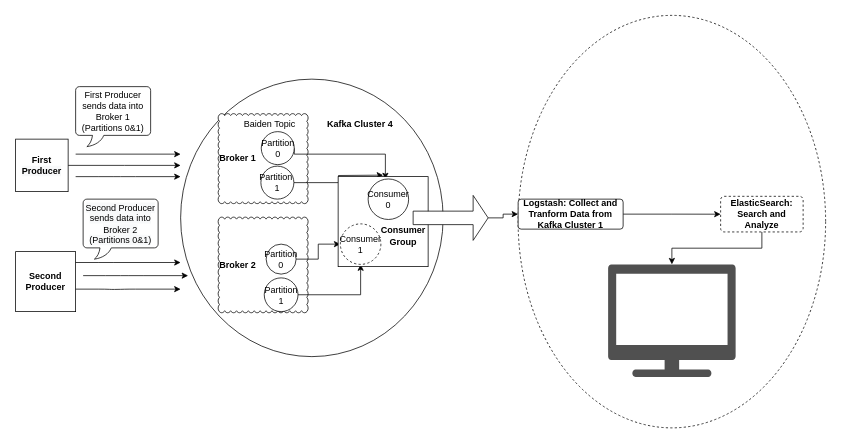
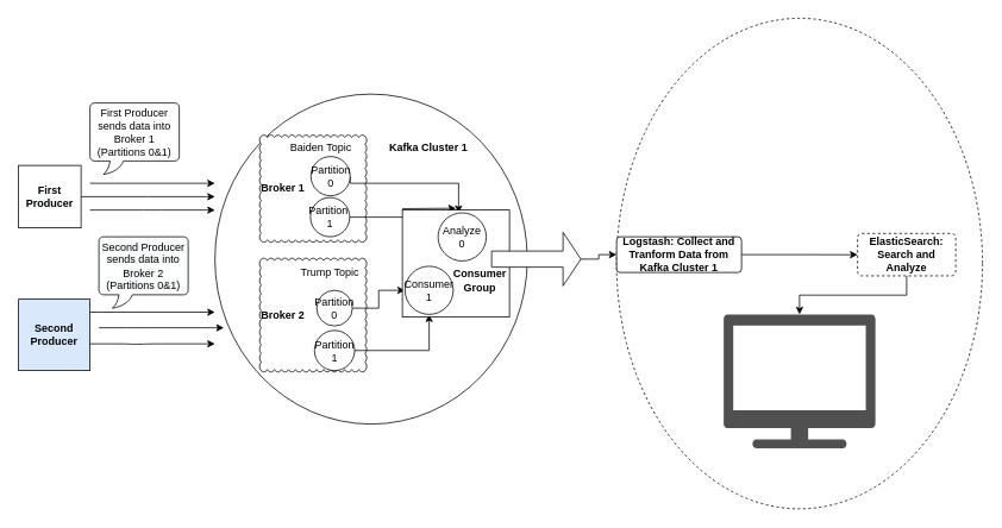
- <mxCell id="30" value="&lt;b&gt;Kafka Cluster 4&lt;/b&gt;" style="text;html=1;strokeColor=none;fillColor=none;align=center;verticalAlign=middle;whiteSpace=wrap;rounded=0;" parent="1" vertex="1"><mxGeometry x="400" y="145" width="159" height="40" as="geometry" /></mxCell>
+ <mxCell id="30" value="&lt;b&gt;Kafka Cluster 1&lt;/b&gt;" style="text;html=1;strokeColor=none;fillColor=none;align=center;verticalAlign=middle;whiteSpace=wrap;rounded=0;" parent="1" vertex="1"><mxGeometry x="400" y="145" width="159" height="40" as="geometry" /></mxCell>
- <mxCell id="25" value="Consumer&lt;br&gt;0" style="ellipse;whiteSpace=wrap;html=1;aspect=fixed;" parent="1" vertex="1"><mxGeometry x="490" y="238.13" width="54" height="54" as="geometry" /></mxCell>
+ <mxCell id="25" value="Analyze&lt;br&gt;0" style="ellipse;whiteSpace=wrap;html=1;aspect=fixed;" parent="1" vertex="1"><mxGeometry x="490" y="238.13" width="54" height="54" as="geometry" /></mxCell>
+ <mxCell id="26" value="Trump Topic" style="text;html=1;strokeColor=none;fillColor=none;align=center;verticalAlign=middle;whiteSpace=wrap;rounded=0;" parent="1" vertex="1"><mxGeometry x="328" y="295" width="82" height="20" as="geometry" /></mxCell>
- <mxCell id="24" value="Consumer&lt;br&gt;1" style="ellipse;whiteSpace=wrap;html=1;aspect=fixed;dashed=1;" parent="1" vertex="1"><mxGeometry x="453" y="298" width="54" height="54" as="geometry" /></mxCell>
+ <mxCell id="24" value="Consumer&lt;br&gt;1" style="ellipse;whiteSpace=wrap;html=1;aspect=fixed;" parent="1" vertex="1"><mxGeometry x="453" y="298" width="54" height="54" as="geometry" /></mxCell>
- <mxCell id="4" value="&lt;b&gt;Second&lt;br&gt;Producer&lt;/b&gt;" style="whiteSpace=wrap;html=1;aspect=fixed;" parent="1" vertex="1"><mxGeometry x="20" y="335" width="80" height="80" as="geometry" /></mxCell>
+ <mxCell id="4" value="&lt;b&gt;Second&lt;br&gt;Producer&lt;/b&gt;" style="whiteSpace=wrap;html=1;aspect=fixed;fillColor=#dae8fc;" parent="1" vertex="1"><mxGeometry x="20" y="335" width="80" height="80" as="geometry" /></mxCell>
